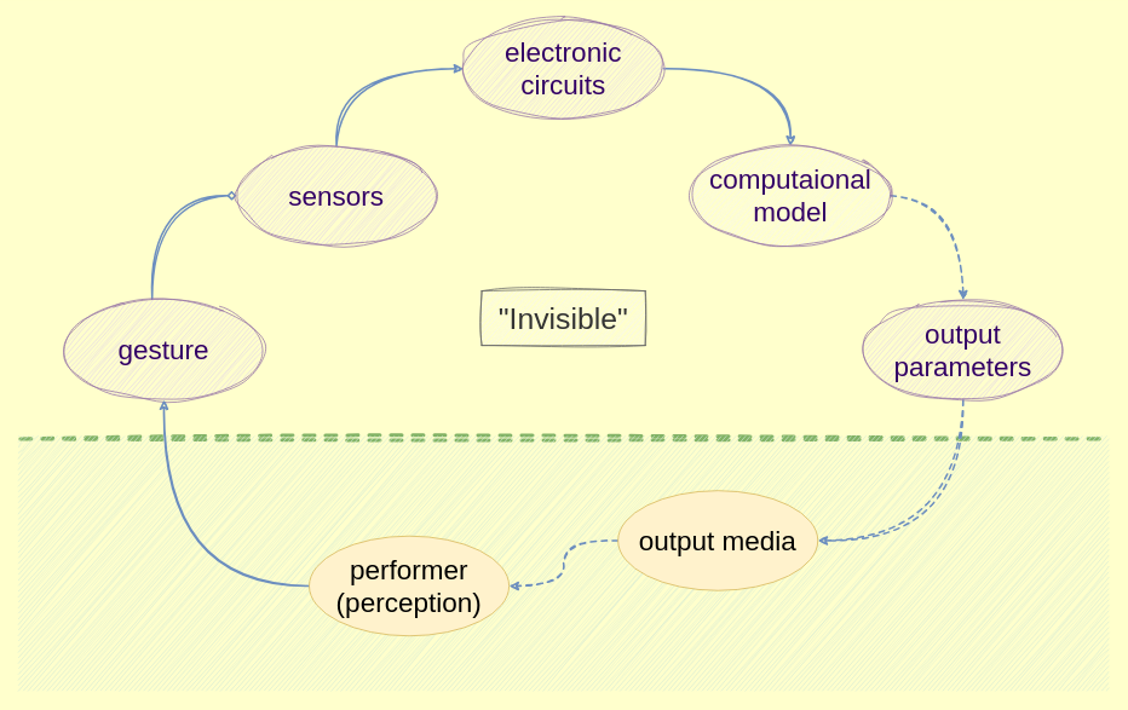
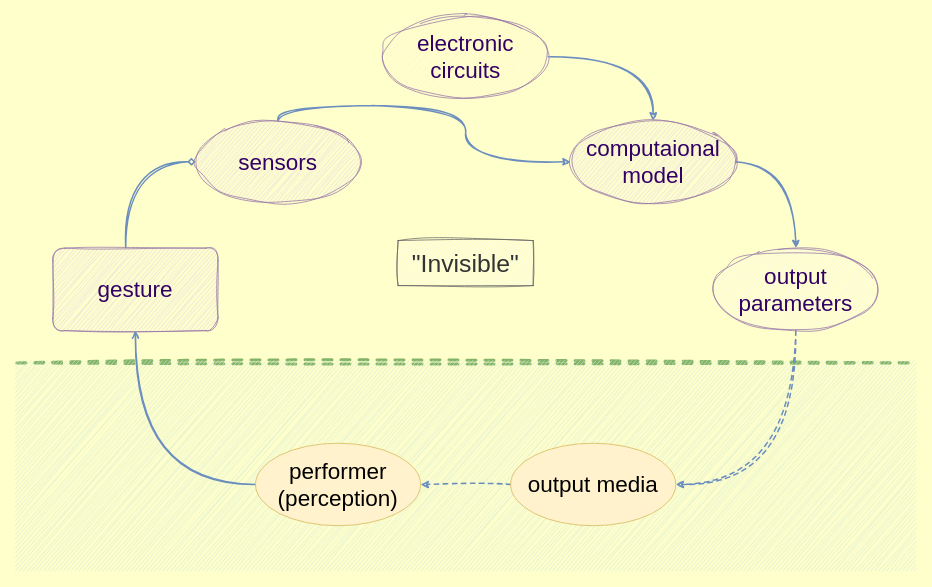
- <mxCell id="9" value="electronic circuits" style="ellipse;whiteSpace=wrap;html=1;fontSize=30;fillColor=#e1d5e7;strokeColor=#9673a6;sketch=1;curveFitting=1;jiggle=2;shadow=0;fontColor=#330066;" parent="1" vertex="1"><mxGeometry x="510" y="20" width="220" height="110" as="geometry" /></mxCell>
+ <mxCell id="9" value="electronic circuits" style="ellipse;whiteSpace=wrap;html=1;fontSize=30;fillColor=#fff2cc;strokeColor=#9673a6;sketch=1;curveFitting=1;jiggle=2;shadow=0;fontColor=#330066;" parent="1" vertex="1"><mxGeometry x="510" y="20" width="220" height="110" as="geometry" /></mxCell>
- <mxCell id="6" style="edgeStyle=orthogonalEdgeStyle;orthogonalLoop=1;jettySize=auto;html=1;entryX=0;entryY=0.5;entryDx=0;entryDy=0;exitX=0.5;exitY=0;exitDx=0;exitDy=0;curved=1;fillColor=#dae8fc;strokeColor=#6c8ebf;strokeWidth=2;sketch=1;curveFitting=1;jiggle=2;" parent="1" source="7" target="9" edge="1"><mxGeometry relative="1" as="geometry"><mxPoint x="365" y="90" as="targetPoint" /></mxGeometry></mxCell>
+ <mxCell id="6" style="edgeStyle=orthogonalEdgeStyle;orthogonalLoop=1;jettySize=auto;html=1;exitX=0.5;exitY=0;exitDx=0;exitDy=0;curved=1;fillColor=#dae8fc;strokeColor=#6c8ebf;strokeWidth=2;sketch=1;curveFitting=1;jiggle=2;" parent="1" source="7" target="11" edge="1"><mxGeometry relative="1" as="geometry"><mxPoint x="365" y="90" as="targetPoint" /></mxGeometry></mxCell>
- <mxCell id="11" value="computaional model" style="ellipse;whiteSpace=wrap;html=1;fontSize=30;fillColor=#f5f5f5;strokeColor=#9673a6;sketch=1;curveFitting=1;jiggle=2;shadow=0;fontColor=#330066;" parent="1" vertex="1"><mxGeometry x="760" y="160" width="220" height="110" as="geometry" /></mxCell>
+ <mxCell id="11" value="computaional model" style="ellipse;whiteSpace=wrap;html=1;fontSize=30;fillColor=#e1d5e7;strokeColor=#9673a6;sketch=1;curveFitting=1;jiggle=2;shadow=0;fontColor=#330066;" parent="1" vertex="1"><mxGeometry x="760" y="160" width="220" height="110" as="geometry" /></mxCell>
- <mxCell id="10" style="edgeStyle=orthogonalEdgeStyle;orthogonalLoop=1;jettySize=auto;html=1;exitX=1;exitY=0.5;exitDx=0;exitDy=0;fillColor=#dae8fc;strokeColor=#6c8ebf;strokeWidth=2;sketch=1;curveFitting=1;jiggle=2;curved=1;entryX=0.5;entryY=0;entryDx=0;entryDy=0;dashed=1;" parent="1" source="11" target="13" edge="1"><mxGeometry relative="1" as="geometry"><mxPoint x="1070" y="200" as="targetPoint" /></mxGeometry></mxCell>
+ <mxCell id="10" style="edgeStyle=orthogonalEdgeStyle;orthogonalLoop=1;jettySize=auto;html=1;exitX=1;exitY=0.5;exitDx=0;exitDy=0;fillColor=#dae8fc;strokeColor=#6c8ebf;strokeWidth=2;sketch=1;curveFitting=1;jiggle=2;curved=1;entryX=0.5;entryY=0;entryDx=0;entryDy=0;" parent="1" source="11" target="13" edge="1"><mxGeometry relative="1" as="geometry"><mxPoint x="1070" y="200" as="targetPoint" /></mxGeometry></mxCell>
- <mxCell id="5" value="gesture" style="ellipse;whiteSpace=wrap;html=1;fontSize=30;fillColor=#e1d5e7;strokeColor=#9673a6;sketch=1;curveFitting=1;jiggle=2;shadow=0;fontColor=#330066;" parent="1" vertex="1"><mxGeometry x="70" y="330" width="220" height="110" as="geometry" /></mxCell>
+ <mxCell id="5" value="gesture" style="whiteSpace=wrap;html=1;fontSize=30;fillColor=#e1d5e7;strokeColor=#9673a6;sketch=1;curveFitting=1;jiggle=2;shadow=0;fontColor=#330066;rounded=1;" parent="1" vertex="1"><mxGeometry x="70" y="330" width="220" height="110" as="geometry" /></mxCell>
- <mxCell id="13" value="output parameters" style="ellipse;whiteSpace=wrap;html=1;fontSize=30;fillColor=#e1d5e7;strokeColor=#9673a6;sketch=1;curveFitting=1;jiggle=2;shadow=0;fontColor=#330066;" parent="1" vertex="1"><mxGeometry x="950" y="330" width="220" height="110" as="geometry" /></mxCell>
+ <mxCell id="13" value="output parameters" style="ellipse;whiteSpace=wrap;html=1;fontSize=30;fillColor=#f5f5f5;strokeColor=#9673a6;sketch=1;curveFitting=1;jiggle=2;shadow=0;fontColor=#330066;" parent="1" vertex="1"><mxGeometry x="950" y="330" width="220" height="110" as="geometry" /></mxCell>
- <mxCell id="14" style="edgeStyle=orthogonalEdgeStyle;orthogonalLoop=1;jettySize=auto;html=1;exitX=0;exitY=0.5;exitDx=0;exitDy=0;entryX=0.5;entryY=1;entryDx=0;entryDy=0;fillColor=#dae8fc;strokeColor=#6c8ebf;strokeWidth=2;sketch=1;curveFitting=1;jiggle=2;curved=1;" parent="1" source="15" target="5" edge="1"><mxGeometry relative="1" as="geometry" /></mxCell>
+ <mxCell id="14" style="edgeStyle=orthogonalEdgeStyle;orthogonalLoop=1;jettySize=auto;html=1;exitX=0;exitY=0.5;exitDx=0;exitDy=0;entryX=0.5;entryY=1;entryDx=0;entryDy=0;fillColor=#dae8fc;strokeColor=#6c8ebf;strokeWidth=2;sketch=1;curveFitting=1;jiggle=2;curved=1;endArrow=open;" parent="1" source="15" target="5" edge="1"><mxGeometry relative="1" as="geometry" /></mxCell>
- <mxCell id="17" value="output media" style="ellipse;whiteSpace=wrap;html=1;fontSize=30;fillColor=#fff2cc;strokeColor=#d6b656;shadow=0;" parent="1" vertex="1"><mxGeometry x="680" y="540" width="220" height="110" as="geometry" /></mxCell>
+ <mxCell id="17" value="output media" style="ellipse;whiteSpace=wrap;html=1;fontSize=30;fillColor=#fff2cc;strokeColor=#d6b656;shadow=0;" parent="1" vertex="1"><mxGeometry x="680" y="590" width="220" height="110" as="geometry" /></mxCell>
